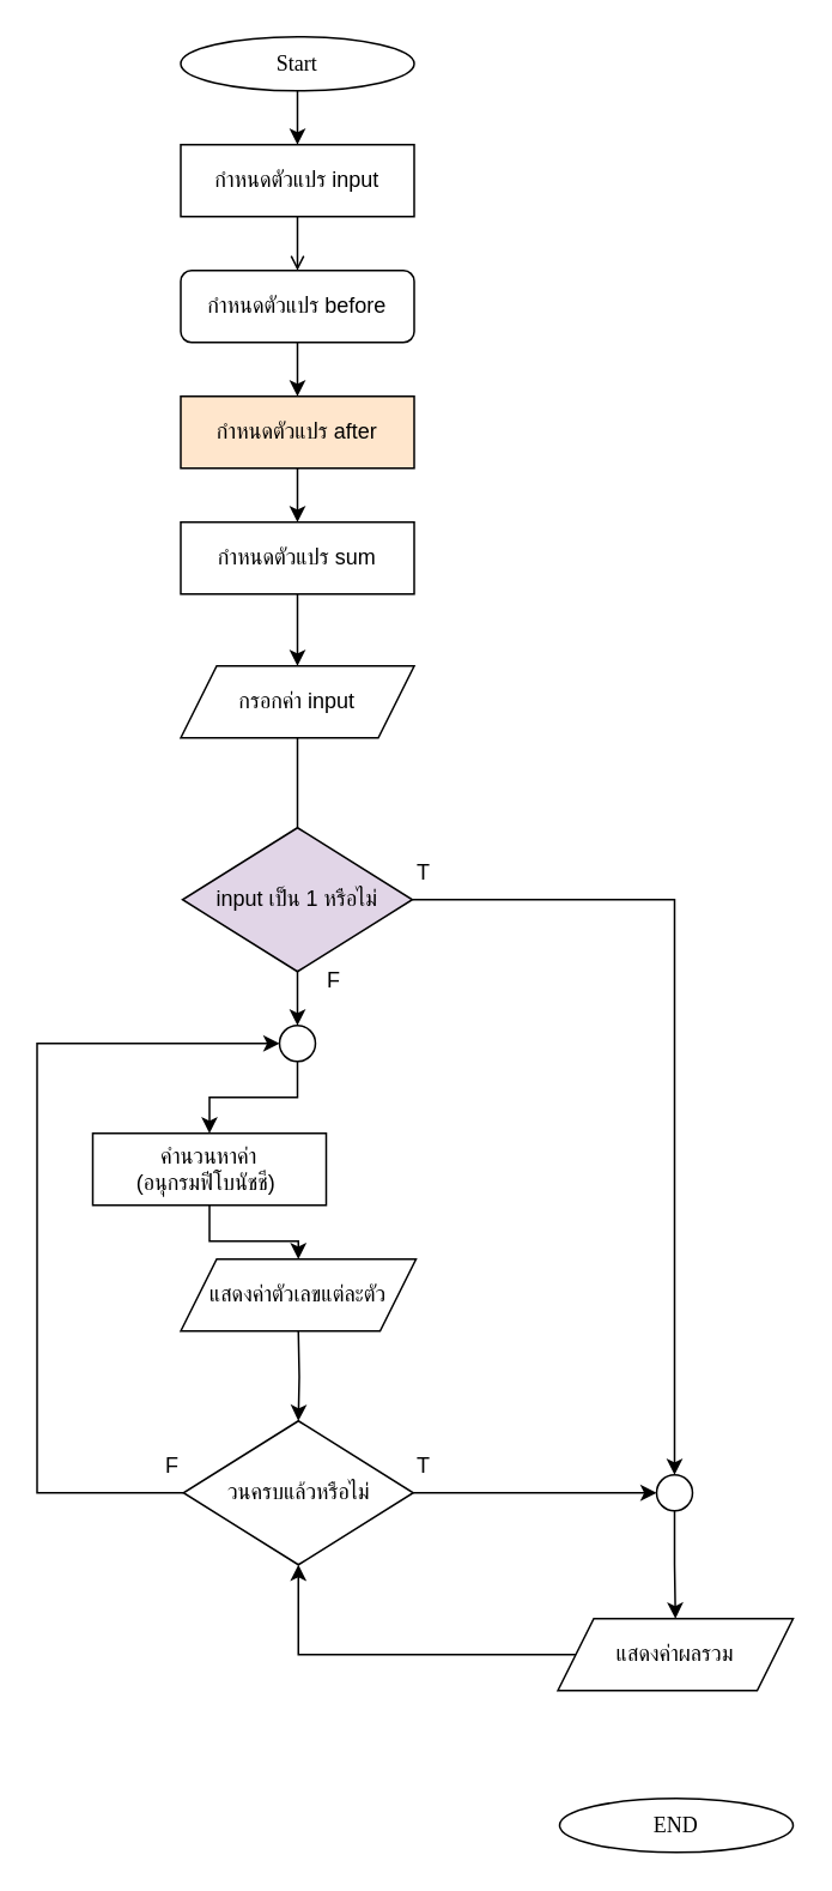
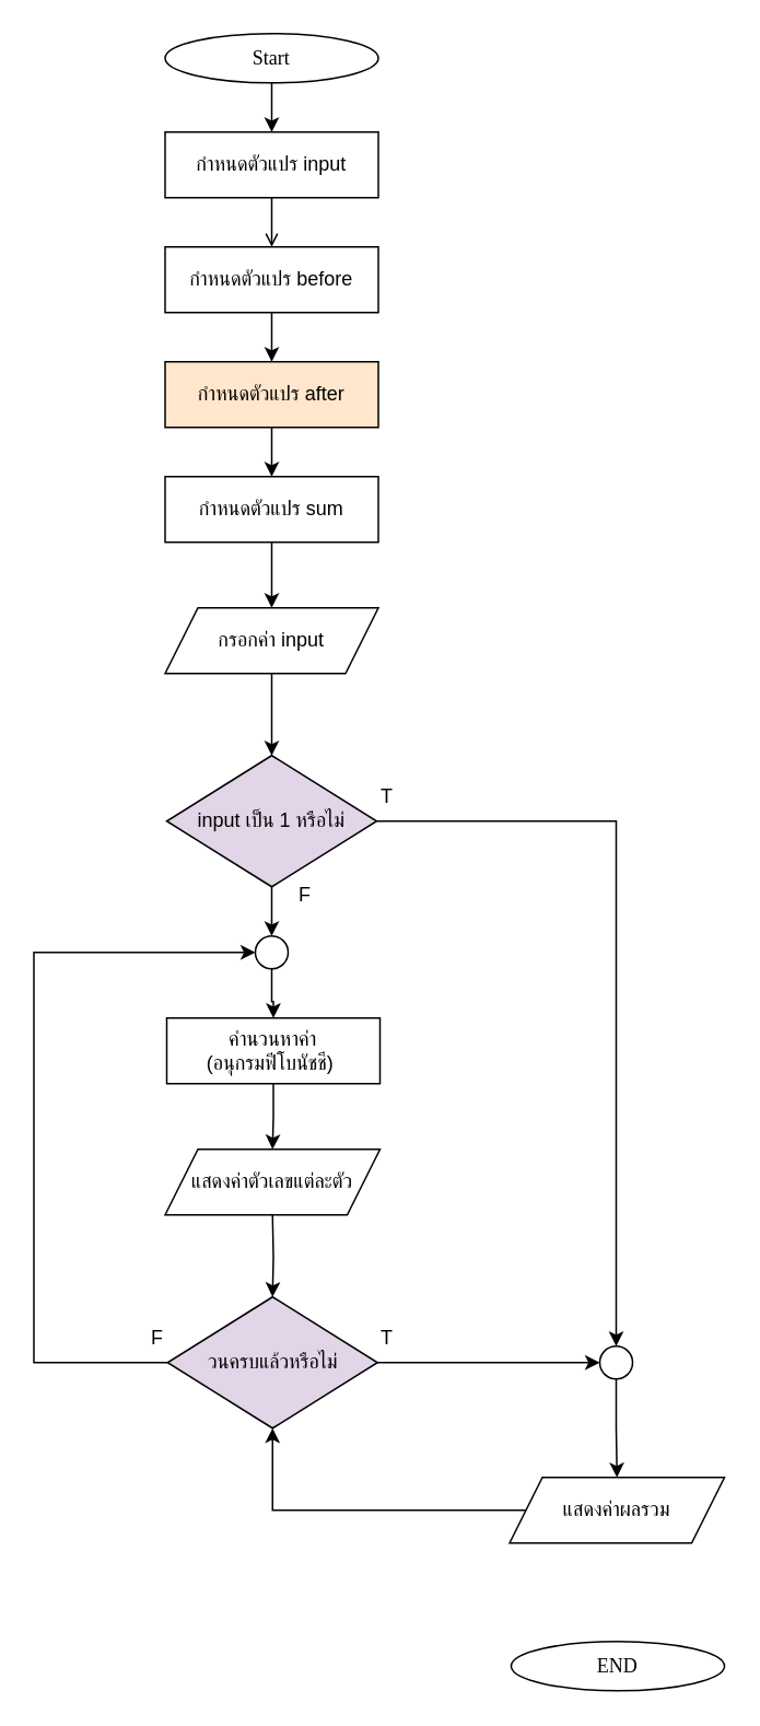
- <mxCell id="9" value="กำหนดตัวแปร before" style="whiteSpace=wrap;html=1;rounded=1;" vertex="1" parent="1"><mxGeometry x="100" y="150" width="130" height="40" as="geometry" /></mxCell>
+ <mxCell id="9" value="กำหนดตัวแปร before" style="rounded=0;whiteSpace=wrap;html=1;" vertex="1" parent="1"><mxGeometry x="100" y="150" width="130" height="40" as="geometry" /></mxCell>
- <mxCell id="6" value="" style="edgeStyle=orthogonalEdgeStyle;rounded=0;orthogonalLoop=1;jettySize=auto;html=1;endArrow=none;" edge="1" parent="1" source="7" target="22"><mxGeometry relative="1" as="geometry" /></mxCell>
+ <mxCell id="6" value="" style="edgeStyle=orthogonalEdgeStyle;rounded=0;orthogonalLoop=1;jettySize=auto;html=1;" edge="1" parent="1" source="7" target="22"><mxGeometry relative="1" as="geometry" /></mxCell>
- <mxCell id="19" value="คำนวนหาค่า&lt;div&gt;(อนุกรมฟีโบนัชชี)&amp;nbsp;&lt;/div&gt;" style="rounded=0;whiteSpace=wrap;html=1;" vertex="1" parent="1"><mxGeometry x="51" y="630" width="130" height="40" as="geometry" /></mxCell>
+ <mxCell id="19" value="คำนวนหาค่า&lt;div&gt;(อนุกรมฟีโบนัชชี)&amp;nbsp;&lt;/div&gt;" style="rounded=0;whiteSpace=wrap;html=1;" vertex="1" parent="1"><mxGeometry x="101" y="620" width="130" height="40" as="geometry" /></mxCell>
- <mxCell id="16" value="วนครบแล้วหรือไม่" style="rhombus;whiteSpace=wrap;html=1;" vertex="1" parent="1"><mxGeometry x="101.5" y="790" width="128" height="80" as="geometry" /></mxCell>
+ <mxCell id="16" value="วนครบแล้วหรือไม่" style="rhombus;whiteSpace=wrap;html=1;fillColor=#e1d5e7;" vertex="1" parent="1"><mxGeometry x="101.5" y="790" width="128" height="80" as="geometry" /></mxCell>
